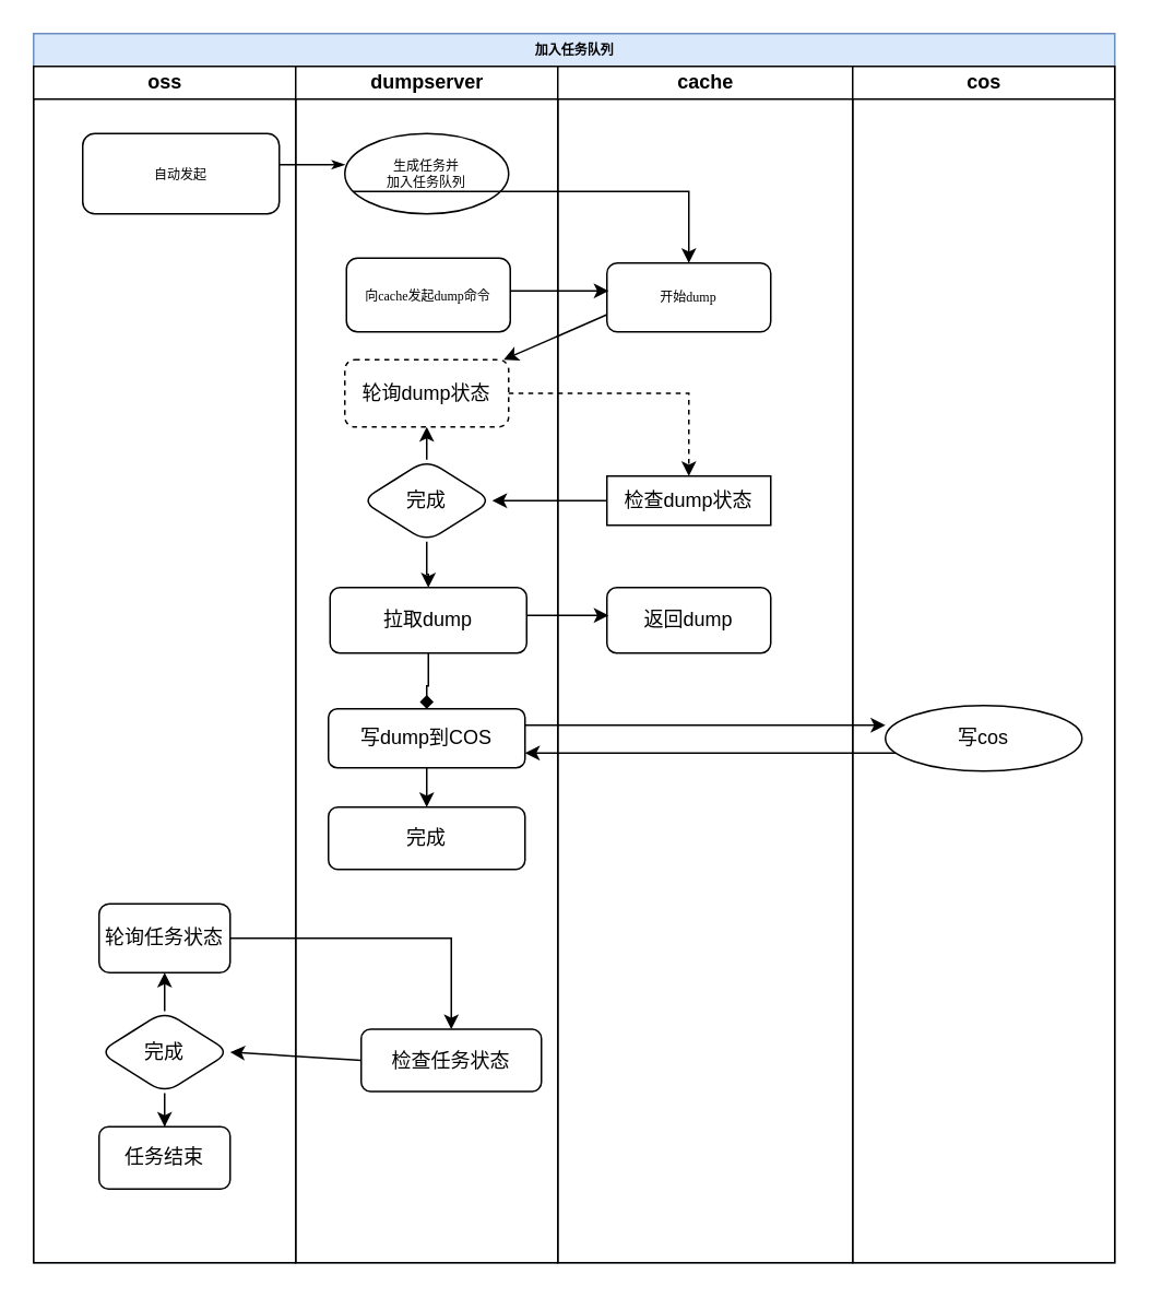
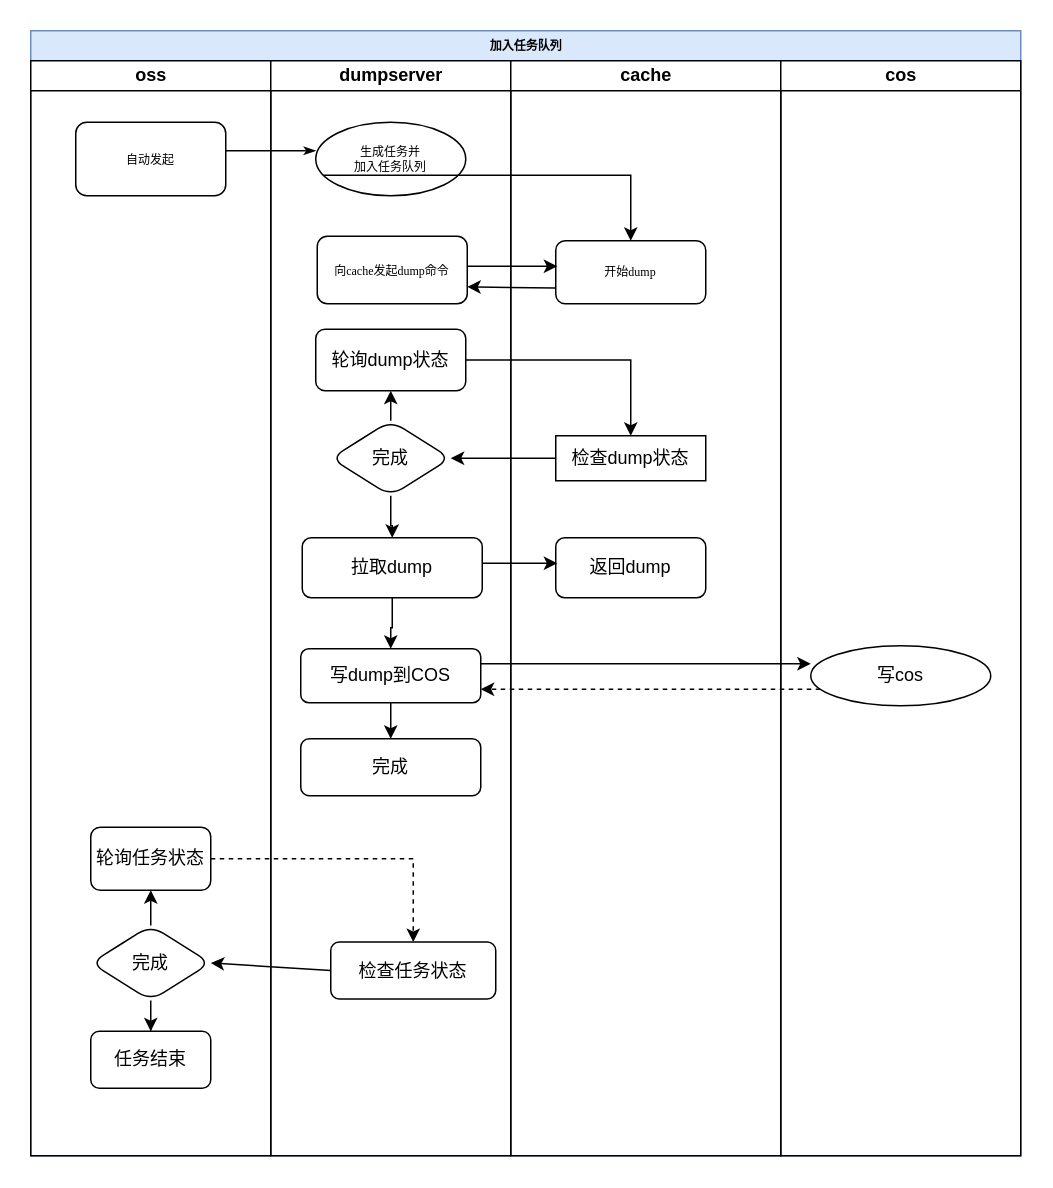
- <mxCell id="5" value="自动发起" style="rounded=1;whiteSpace=wrap;html=1;shadow=0;labelBackgroundColor=none;strokeWidth=1;fontFamily=Verdana;fontSize=8;align=center;" parent="4" vertex="1"><mxGeometry x="30" y="41" width="120" height="49" as="geometry" /></mxCell>
+ <mxCell id="5" value="自动发起" style="rounded=1;whiteSpace=wrap;html=1;shadow=0;labelBackgroundColor=none;strokeWidth=1;fontFamily=Verdana;fontSize=8;align=center;" parent="4" vertex="1"><mxGeometry x="30" y="41" width="100" height="49" as="geometry" /></mxCell>
- <mxCell id="35" value="" style="endArrow=classic;html=1;exitX=0;exitY=0.75;exitDx=0;exitDy=0;" edge="1" parent="1" source="21" target="13"><mxGeometry width="50" height="50" relative="1" as="geometry"><mxPoint x="371" y="364" as="sourcePoint" /><mxPoint x="421" y="314" as="targetPoint" /></mxGeometry></mxCell>
+ <mxCell id="35" value="" style="endArrow=classic;html=1;entryX=1;entryY=0.75;entryDx=0;entryDy=0;exitX=0;exitY=0.75;exitDx=0;exitDy=0;" edge="1" parent="1" source="21" target="34"><mxGeometry width="50" height="50" relative="1" as="geometry"><mxPoint x="371" y="364" as="sourcePoint" /><mxPoint x="421" y="314" as="targetPoint" /></mxGeometry></mxCell>
- <mxCell id="13" value="轮询dump状态" style="rounded=1;whiteSpace=wrap;html=1;dashed=1;" vertex="1" parent="11"><mxGeometry x="30" y="179" width="100" height="41" as="geometry" /></mxCell>
+ <mxCell id="13" value="轮询dump状态" style="rounded=1;whiteSpace=wrap;html=1;" vertex="1" parent="11"><mxGeometry x="30" y="179" width="100" height="41" as="geometry" /></mxCell>
- <mxCell id="27" value="" style="edgeStyle=orthogonalEdgeStyle;rounded=0;orthogonalLoop=1;jettySize=auto;html=1;dashed=1;" edge="1" parent="2" source="13" target="22"><mxGeometry relative="1" as="geometry" /></mxCell>
+ <mxCell id="27" value="" style="edgeStyle=orthogonalEdgeStyle;rounded=0;orthogonalLoop=1;jettySize=auto;html=1;" edge="1" parent="2" source="13" target="22"><mxGeometry relative="1" as="geometry" /></mxCell>
- <mxCell id="37" value="" style="edgeStyle=orthogonalEdgeStyle;rounded=0;orthogonalLoop=1;jettySize=auto;html=1;endArrow=diamond;" edge="1" parent="1" source="38" target="16"><mxGeometry relative="1" as="geometry" /></mxCell>
+ <mxCell id="37" value="" style="edgeStyle=orthogonalEdgeStyle;rounded=0;orthogonalLoop=1;jettySize=auto;html=1;" edge="1" parent="1" source="38" target="16"><mxGeometry relative="1" as="geometry" /></mxCell>
- <mxCell id="30" value="" style="endArrow=classic;html=1;exitX=0;exitY=0.75;exitDx=0;exitDy=0;entryX=1;entryY=0.75;entryDx=0;entryDy=0;" edge="1" parent="2" source="25" target="16"><mxGeometry width="50" height="50" relative="1" as="geometry"><mxPoint x="400" y="562" as="sourcePoint" /><mxPoint x="450" y="512" as="targetPoint" /></mxGeometry></mxCell>
+ <mxCell id="30" value="" style="endArrow=classic;html=1;exitX=0;exitY=0.75;exitDx=0;exitDy=0;entryX=1;entryY=0.75;entryDx=0;entryDy=0;dashed=1;" edge="1" parent="2" source="25" target="16"><mxGeometry width="50" height="50" relative="1" as="geometry"><mxPoint x="400" y="562" as="sourcePoint" /><mxPoint x="450" y="512" as="targetPoint" /></mxGeometry></mxCell>
- <mxCell id="31" value="" style="edgeStyle=orthogonalEdgeStyle;rounded=0;orthogonalLoop=1;jettySize=auto;html=1;" edge="1" parent="2" source="6" target="19"><mxGeometry relative="1" as="geometry" /></mxCell>
+ <mxCell id="31" value="" style="edgeStyle=orthogonalEdgeStyle;rounded=0;orthogonalLoop=1;jettySize=auto;html=1;dashed=1;" edge="1" parent="2" source="6" target="19"><mxGeometry relative="1" as="geometry" /></mxCell>
